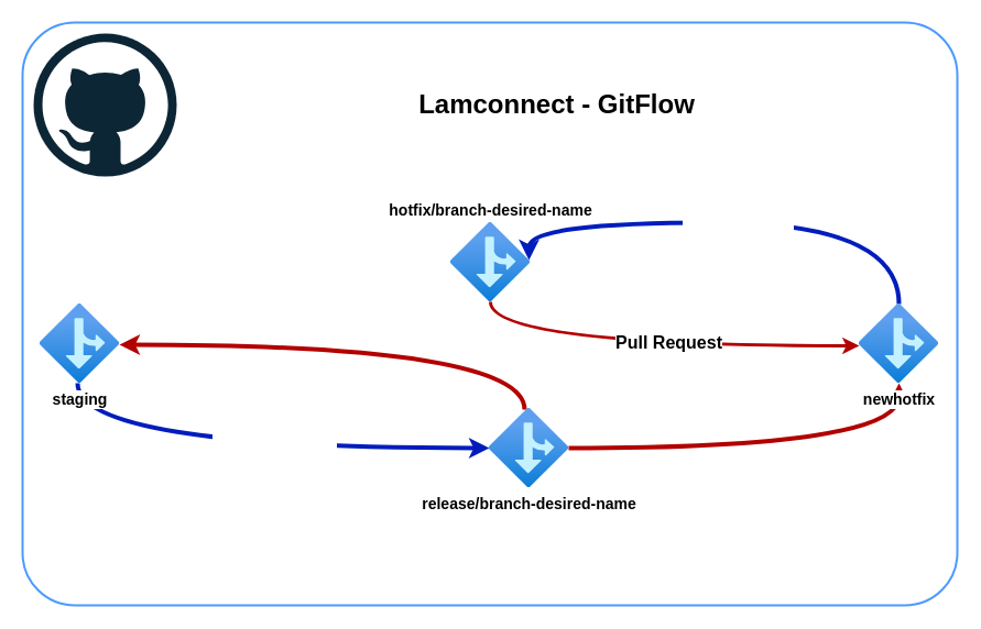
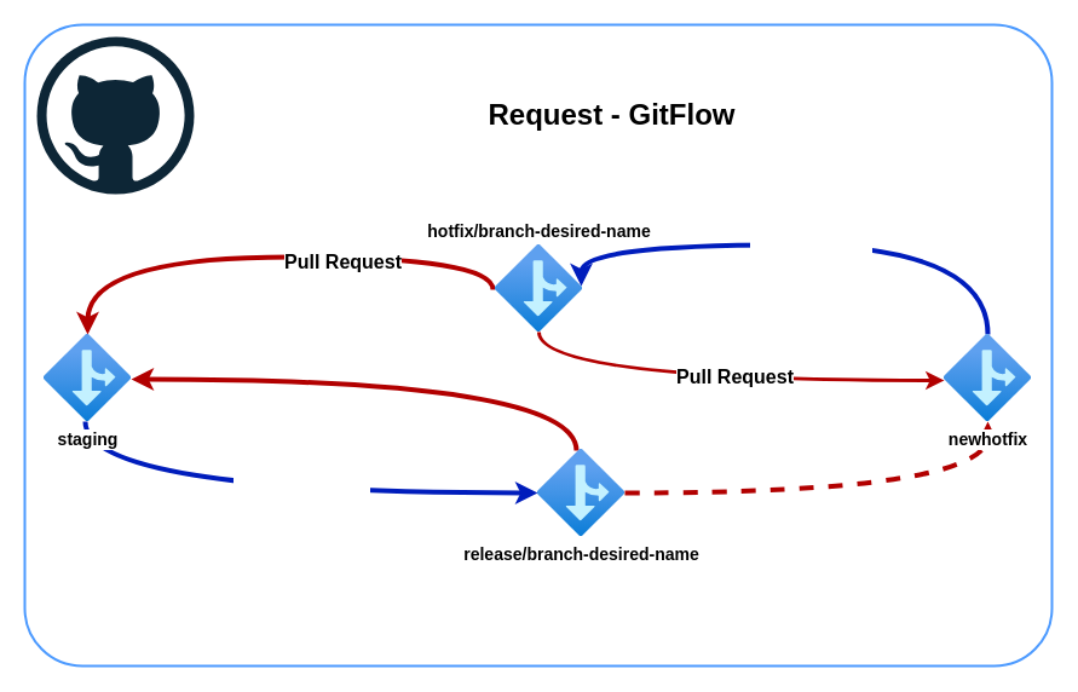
- <mxCell id="14" value="Lamconnect - GitFlow" style="text;strokeColor=none;fillColor=none;html=1;fontSize=24;fontStyle=1;verticalAlign=middle;align=center;" parent="1" vertex="1"><mxGeometry x="150" y="75" width="710" height="40" as="geometry" /></mxCell>
+ <mxCell id="14" value="Request - GitFlow" style="text;strokeColor=none;fillColor=none;html=1;fontSize=24;fontStyle=1;verticalAlign=middle;align=center;" parent="1" vertex="1"><mxGeometry x="150" y="75" width="710" height="40" as="geometry" /></mxCell>
+ <mxCell id="18" style="edgeStyle=orthogonalEdgeStyle;rounded=0;orthogonalLoop=1;jettySize=auto;html=1;curved=1;exitX=-0.028;exitY=0.514;exitDx=0;exitDy=0;exitPerimeter=0;strokeWidth=4;fillColor=#e51400;strokeColor=#B20000;" edge="1" parent="1" source="20" target="17"><mxGeometry relative="1" as="geometry"><Array as="points"><mxPoint x="407" y="212" /><mxPoint x="72" y="212" /></Array></mxGeometry></mxCell>
+ <mxCell id="19" value="Pull Request" style="edgeLabel;html=1;align=center;verticalAlign=middle;resizable=0;points=[];fontSize=16;fontStyle=1" vertex="1" connectable="0" parent="18"><mxGeometry x="-0.286" y="3" relative="1" as="geometry"><mxPoint as="offset" /></mxGeometry></mxCell>
- <mxCell id="6" style="edgeStyle=orthogonalEdgeStyle;curved=1;rounded=0;orthogonalLoop=1;jettySize=auto;html=1;fillColor=#e51400;strokeColor=#B20000;strokeWidth=4;" parent="1" source="16" target="15" edge="1"><mxGeometry relative="1" as="geometry" /></mxCell>
+ <mxCell id="6" style="edgeStyle=orthogonalEdgeStyle;curved=1;rounded=0;orthogonalLoop=1;jettySize=auto;html=1;fillColor=#e51400;strokeColor=#B20000;strokeWidth=4;dashed=1;" parent="1" source="16" target="15" edge="1"><mxGeometry relative="1" as="geometry" /></mxCell>
